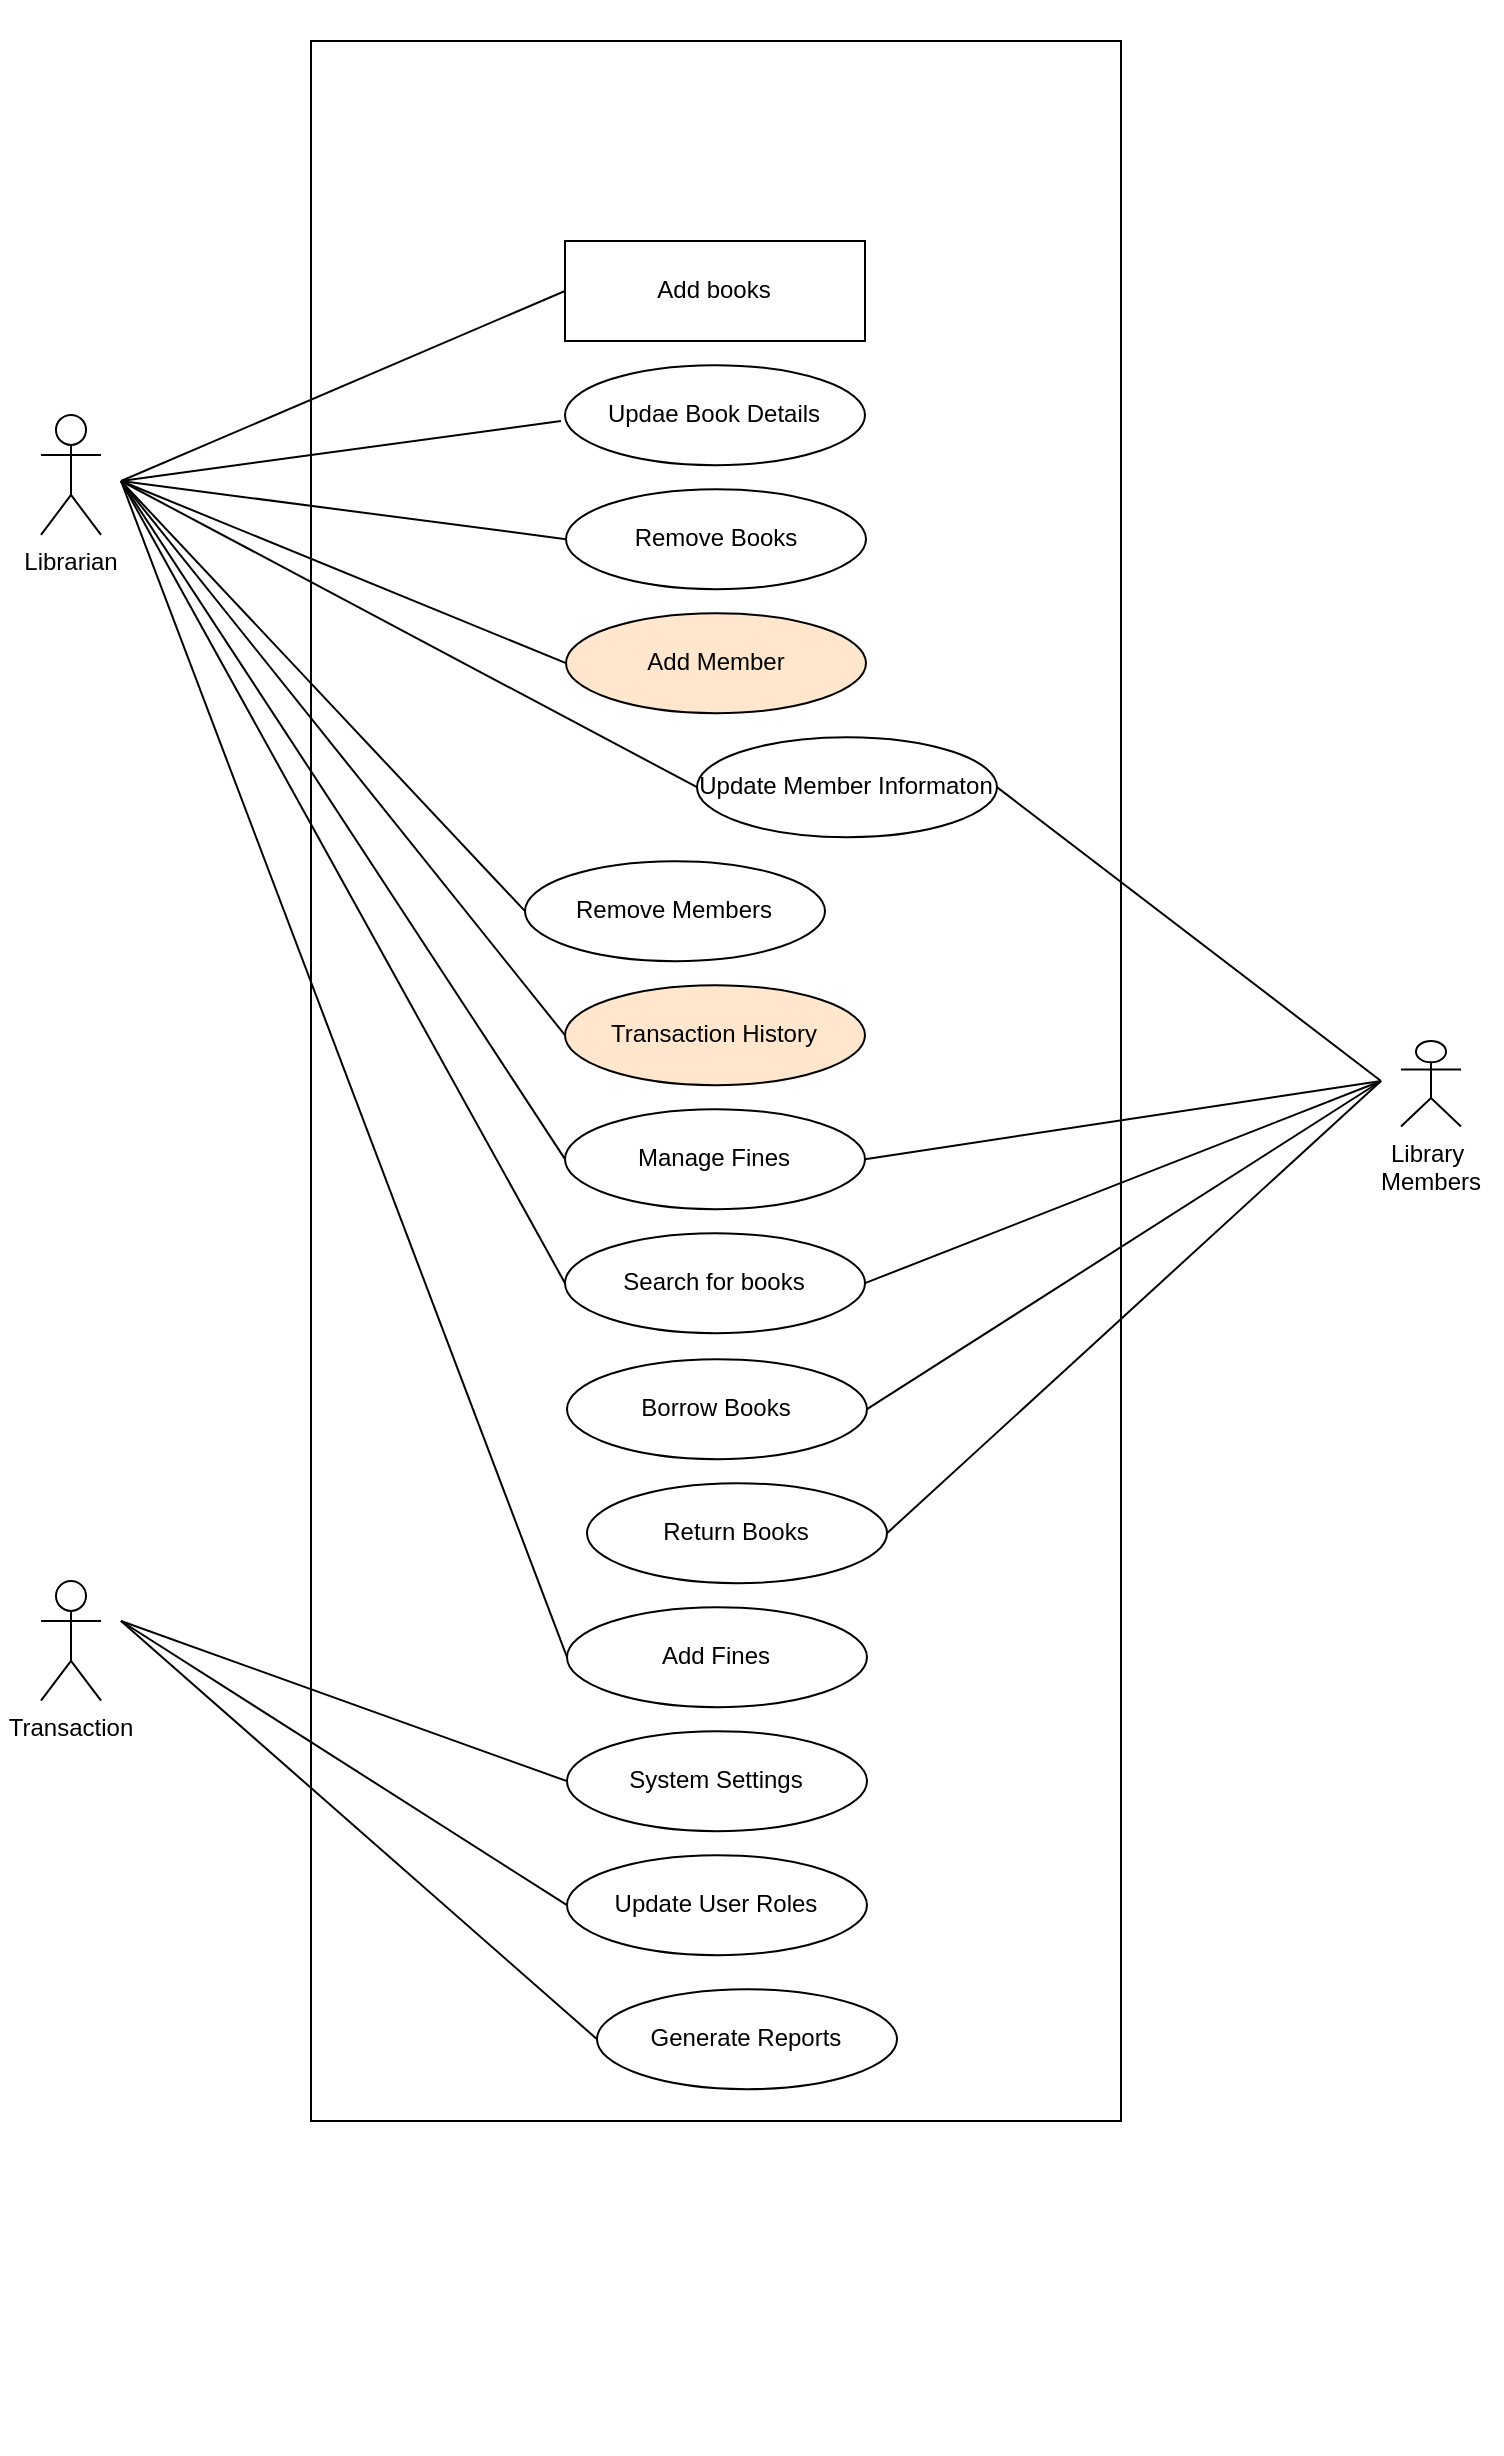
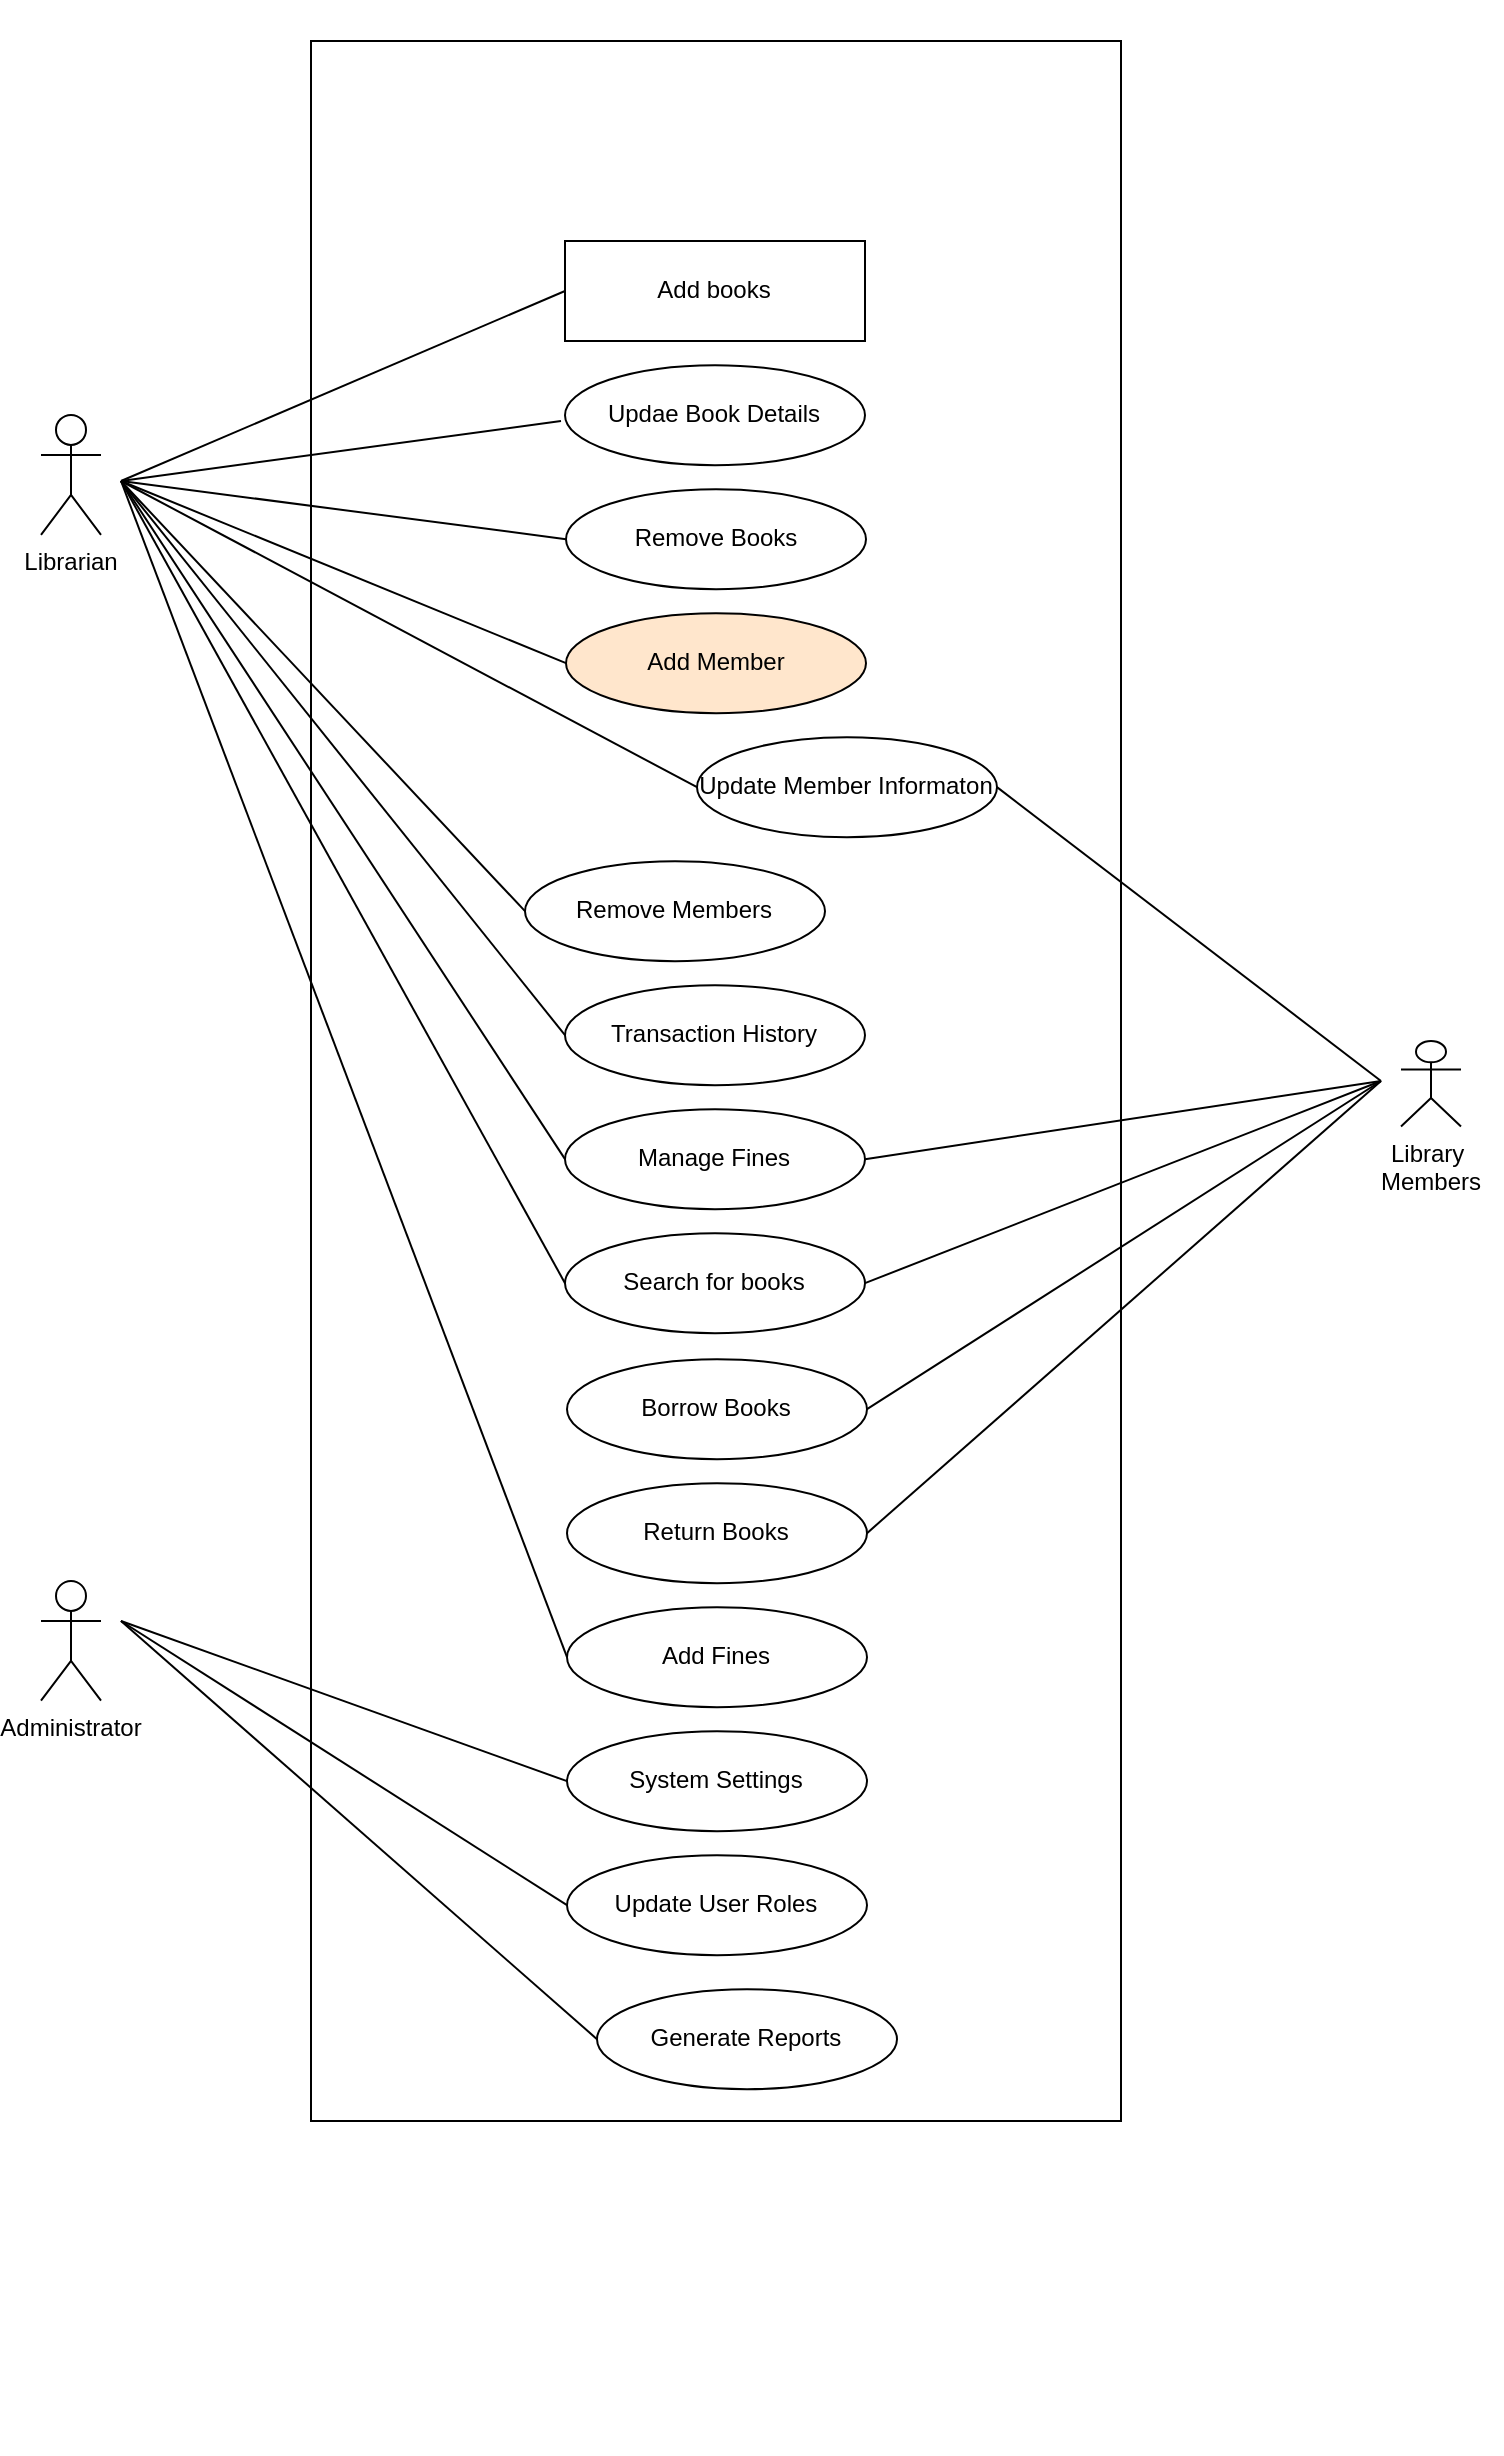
- <mxCell id="11" value="Transaction History" style="ellipse;whiteSpace=wrap;html=1;fillColor=#ffe6cc;" vertex="1" parent="2"><mxGeometry x="127" y="472.08" width="150" height="50" as="geometry" /></mxCell>
+ <mxCell id="11" value="Transaction History" style="ellipse;whiteSpace=wrap;html=1;" vertex="1" parent="2"><mxGeometry x="127" y="472.08" width="150" height="50" as="geometry" /></mxCell>
- <mxCell id="16" value="Return Books" style="ellipse;whiteSpace=wrap;html=1;" vertex="1" parent="2"><mxGeometry x="138" y="721.08" width="150" height="50" as="geometry" /></mxCell>
+ <mxCell id="16" value="Return Books" style="ellipse;whiteSpace=wrap;html=1;" vertex="1" parent="2"><mxGeometry x="128" y="721.08" width="150" height="50" as="geometry" /></mxCell>
- <mxCell id="25" value="Transaction" style="shape=umlActor;verticalLabelPosition=bottom;verticalAlign=top;html=1;outlineConnect=0;" vertex="1" parent="1"><mxGeometry x="20" y="790" width="30" height="59.83" as="geometry" /></mxCell>
+ <mxCell id="25" value="Administrator" style="shape=umlActor;verticalLabelPosition=bottom;verticalAlign=top;html=1;outlineConnect=0;" vertex="1" parent="1"><mxGeometry x="20" y="790" width="30" height="59.83" as="geometry" /></mxCell>
